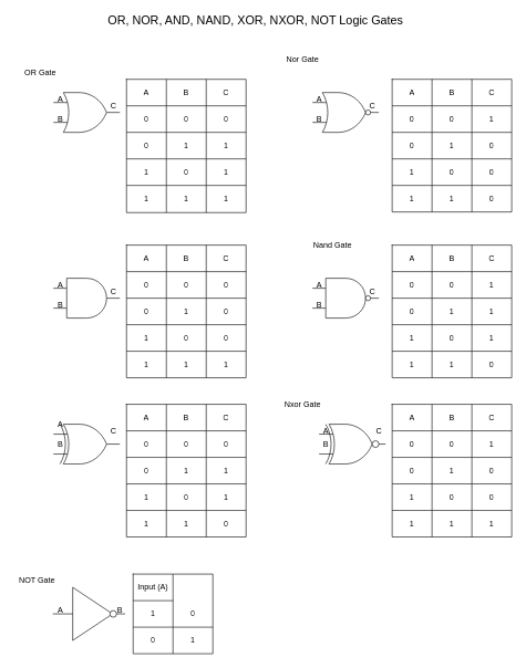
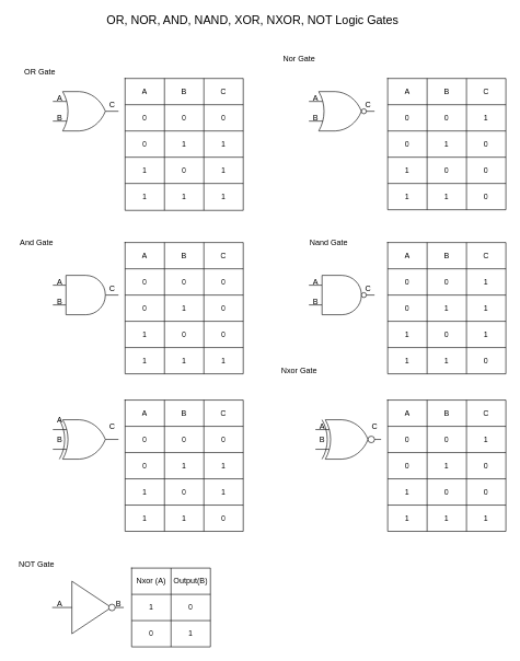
+ <mxCell id="28" value="And Gate" style="text;html=1;align=center;verticalAlign=middle;resizable=0;points=[];autosize=1;strokeColor=none;fillColor=none;" vertex="1" parent="1"><mxGeometry x="20" y="359" width="70" height="20" as="geometry" /></mxCell>
- <mxCell id="132" value="Nxor Gate" style="text;html=1;align=center;verticalAlign=middle;resizable=0;points=[];autosize=1;strokeColor=none;fillColor=none;" vertex="1" parent="1"><mxGeometry x="420" y="599" width="70" height="20" as="geometry" /></mxCell>
+ <mxCell id="132" value="Nxor Gate" style="text;html=1;align=center;verticalAlign=middle;resizable=0;points=[];autosize=1;strokeColor=none;fillColor=none;" vertex="1" parent="1"><mxGeometry x="420" y="554" width="70" height="20" as="geometry" /></mxCell>
- <mxCell id="162" value="NOT Gate" style="text;html=1;align=center;verticalAlign=middle;resizable=0;points=[];autosize=1;strokeColor=none;fillColor=none;" vertex="1" parent="1"><mxGeometry x="20" y="864" width="70" height="20" as="geometry" /></mxCell>
+ <mxCell id="162" value="NOT Gate" style="text;html=1;align=center;verticalAlign=middle;resizable=0;points=[];autosize=1;strokeColor=none;fillColor=none;" vertex="1" parent="1"><mxGeometry x="20" y="849" width="70" height="20" as="geometry" /></mxCell>
- <mxCell id="167" value="Input (A)" style="shape=partialRectangle;html=1;whiteSpace=wrap;connectable=0;fillColor=none;top=0;left=0;bottom=0;right=0;overflow=hidden;pointerEvents=1;" vertex="1" parent="166"><mxGeometry width="60" height="40" as="geometry"><mxRectangle width="60" height="40" as="alternateBounds" /></mxGeometry></mxCell>
+ <mxCell id="167" value="Nxor (A)" style="shape=partialRectangle;html=1;whiteSpace=wrap;connectable=0;fillColor=none;top=0;left=0;bottom=0;right=0;overflow=hidden;pointerEvents=1;" vertex="1" parent="166"><mxGeometry width="60" height="40" as="geometry"><mxRectangle width="60" height="40" as="alternateBounds" /></mxGeometry></mxCell>
+ <mxCell id="168" value="Output(B)" style="shape=partialRectangle;html=1;whiteSpace=wrap;connectable=0;fillColor=none;top=0;left=0;bottom=0;right=0;overflow=hidden;pointerEvents=1;" vertex="1" parent="166"><mxGeometry x="60" width="60" height="40" as="geometry"><mxRectangle width="60" height="40" as="alternateBounds" /></mxGeometry></mxCell>
